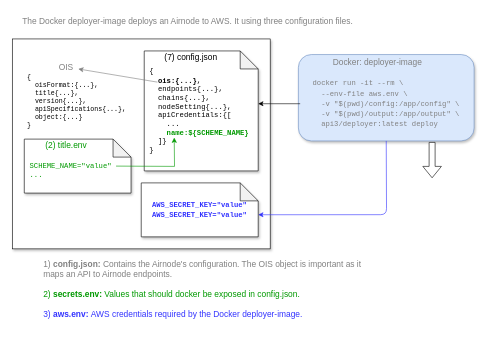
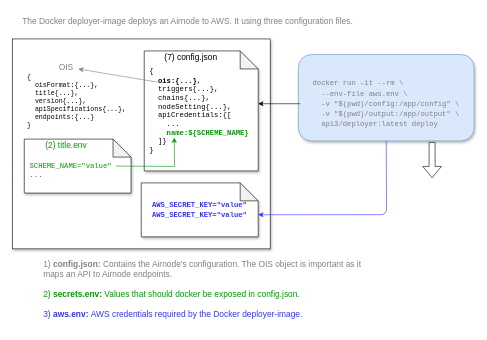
- <mxCell id="11" value="&lt;font style=&quot;font-size: 14px&quot; color=&quot;#808080&quot;&gt;Docker: deployer-image&lt;/font&gt;" style="text;html=1;strokeColor=none;fillColor=none;align=center;verticalAlign=middle;whiteSpace=wrap;rounded=0;shadow=1;fontSize=11;fontColor=#009900;" parent="1" vertex="1"><mxGeometry x="519" y="92.5" width="220" height="20" as="geometry" /></mxCell>
- <mxCell id="14" value="&lt;div style=&quot;text-align: left ; font-size: 14px&quot;&gt;&lt;span style=&quot;font-size: 11px ; font-family: &amp;#34;courier new&amp;#34;&quot;&gt;&amp;nbsp; &amp;nbsp; &amp;nbsp; &amp;nbsp; &lt;/span&gt;&lt;span&gt;&lt;font color=&quot;#808080&quot;&gt;OIS&lt;/font&gt;&lt;/span&gt;&lt;/div&gt;&lt;div style=&quot;font-size: 11px ; text-align: left&quot;&gt;&lt;span style=&quot;font-family: &amp;#34;courier new&amp;#34;&quot;&gt;{&lt;/span&gt;&lt;/div&gt;&lt;div style=&quot;font-size: 11px ; text-align: left&quot;&gt;&lt;span style=&quot;font-family: &amp;#34;courier new&amp;#34;&quot;&gt;&amp;nbsp; oisFormat:{...},&lt;/span&gt;&lt;/div&gt;&lt;font face=&quot;Courier New&quot; style=&quot;font-size: 11px ; text-align: left&quot;&gt;&lt;div&gt;&amp;nbsp; title{...},&lt;/div&gt;&lt;div&gt;&amp;nbsp; version{...},&lt;/div&gt;&lt;div&gt;&amp;nbsp; apiSpecifications{...},&lt;/div&gt;&lt;div&gt;&amp;nbsp; object:{...}&lt;/div&gt;&lt;div&gt;}&lt;/div&gt;&lt;/font&gt;" style="text;html=1;strokeColor=none;fillColor=none;align=center;verticalAlign=middle;whiteSpace=wrap;rounded=0;shadow=1;sketch=0;" vertex="1" parent="1"><mxGeometry x="40" y="104" width="175" height="110" as="geometry" /></mxCell>
+ <mxCell id="14" value="&lt;div style=&quot;text-align: left ; font-size: 14px&quot;&gt;&lt;span style=&quot;font-size: 11px ; font-family: &amp;#34;courier new&amp;#34;&quot;&gt;&amp;nbsp; &amp;nbsp; &amp;nbsp; &amp;nbsp; &lt;/span&gt;&lt;span&gt;&lt;font color=&quot;#808080&quot;&gt;OIS&lt;/font&gt;&lt;/span&gt;&lt;/div&gt;&lt;div style=&quot;font-size: 11px ; text-align: left&quot;&gt;&lt;span style=&quot;font-family: &amp;#34;courier new&amp;#34;&quot;&gt;{&lt;/span&gt;&lt;/div&gt;&lt;div style=&quot;font-size: 11px ; text-align: left&quot;&gt;&lt;span style=&quot;font-family: &amp;#34;courier new&amp;#34;&quot;&gt;&amp;nbsp; oisFormat:{...},&lt;/span&gt;&lt;/div&gt;&lt;font face=&quot;Courier New&quot; style=&quot;font-size: 11px ; text-align: left&quot;&gt;&lt;div&gt;&amp;nbsp; title{...},&lt;/div&gt;&lt;div&gt;&amp;nbsp; version{...},&lt;/div&gt;&lt;div&gt;&amp;nbsp; apiSpecifications{...},&lt;/div&gt;&lt;div&gt;&amp;nbsp; endpoints:{...}&lt;/div&gt;&lt;div&gt;}&lt;/div&gt;&lt;/font&gt;" style="text;html=1;strokeColor=none;fillColor=none;align=center;verticalAlign=middle;whiteSpace=wrap;rounded=0;shadow=1;sketch=0;" vertex="1" parent="1"><mxGeometry x="40" y="104" width="175" height="110" as="geometry" /></mxCell>
- <mxCell id="7" value="&lt;div style=&quot;font-size: 12px&quot;&gt;&lt;span style=&quot;font-family: &amp;#34;courier new&amp;#34;&quot;&gt;&lt;font style=&quot;font-size: 12px&quot;&gt;{&lt;/font&gt;&lt;/span&gt;&lt;/div&gt;&lt;div style=&quot;font-size: 12px&quot;&gt;&lt;font style=&quot;font-size: 12px&quot;&gt;&lt;span style=&quot;font-family: &amp;#34;courier new&amp;#34;&quot;&gt;&amp;nbsp; &lt;b&gt;ois:{...&lt;/b&gt;&lt;/span&gt;&lt;span style=&quot;font-family: &amp;#34;courier new&amp;#34;&quot;&gt;&lt;b&gt;}&lt;/b&gt;,&lt;/span&gt;&lt;/font&gt;&lt;/div&gt;&lt;font&gt;&lt;font face=&quot;Courier New&quot;&gt;&lt;div style=&quot;font-size: 12px&quot;&gt;&amp;nbsp; endpoints{...},&lt;/div&gt;&lt;div style=&quot;font-size: 12px&quot;&gt;&amp;nbsp; chains{...},&lt;/div&gt;&lt;div style=&quot;font-size: 12px&quot;&gt;&amp;nbsp; nodeSetting{...},&lt;/div&gt;&lt;div&gt;&lt;span style=&quot;font-size: 12px&quot;&gt;&amp;nbsp;&amp;nbsp;&lt;/span&gt;&lt;font style=&quot;font-size: 12px&quot;&gt;apiCredentials&lt;/font&gt;&lt;span style=&quot;font-size: 12px&quot;&gt;:{[&lt;/span&gt;&lt;/div&gt;&lt;div style=&quot;font-size: 12px&quot;&gt;&amp;nbsp; &amp;nbsp; ...&lt;/div&gt;&lt;div style=&quot;font-size: 12px&quot;&gt;&amp;nbsp; &amp;nbsp; &lt;font color=&quot;#009900&quot; style=&quot;font-size: 12px&quot;&gt;&lt;b&gt;name:${&lt;/b&gt;&lt;/font&gt;&lt;font color=&quot;#009900&quot; style=&quot;font-size: 12px&quot;&gt;&lt;span style=&quot;background-color: transparent&quot;&gt;&lt;b&gt;SCHEME_NAME&lt;/b&gt;&lt;/span&gt;&lt;span style=&quot;font-weight: bold&quot;&gt;}&lt;/span&gt;&lt;/font&gt;&lt;/div&gt;&lt;/font&gt;&lt;font style=&quot;font-size: 12px&quot; face=&quot;Courier New&quot;&gt;&lt;div&gt;&amp;nbsp; ]}&amp;nbsp; &amp;nbsp;&lt;/div&gt;&lt;div&gt;}&lt;/div&gt;&lt;div&gt;&lt;br&gt;&lt;/div&gt;&lt;/font&gt;&lt;/font&gt;" style="text;html=1;strokeColor=none;fillColor=none;align=left;verticalAlign=middle;whiteSpace=wrap;rounded=0;shadow=1;fontSize=11;" parent="1" vertex="1"><mxGeometry x="247" y="104" width="171" height="174.5" as="geometry" /></mxCell>
+ <mxCell id="7" value="&lt;div style=&quot;font-size: 12px&quot;&gt;&lt;span style=&quot;font-family: &amp;#34;courier new&amp;#34;&quot;&gt;&lt;font style=&quot;font-size: 12px&quot;&gt;{&lt;/font&gt;&lt;/span&gt;&lt;/div&gt;&lt;div style=&quot;font-size: 12px&quot;&gt;&lt;font style=&quot;font-size: 12px&quot;&gt;&lt;span style=&quot;font-family: &amp;#34;courier new&amp;#34;&quot;&gt;&amp;nbsp; &lt;b&gt;ois:{...&lt;/b&gt;&lt;/span&gt;&lt;span style=&quot;font-family: &amp;#34;courier new&amp;#34;&quot;&gt;&lt;b&gt;}&lt;/b&gt;,&lt;/span&gt;&lt;/font&gt;&lt;/div&gt;&lt;font&gt;&lt;font face=&quot;Courier New&quot;&gt;&lt;div style=&quot;font-size: 12px&quot;&gt;&amp;nbsp; triggers{...},&lt;/div&gt;&lt;div style=&quot;font-size: 12px&quot;&gt;&amp;nbsp; chains{...},&lt;/div&gt;&lt;div style=&quot;font-size: 12px&quot;&gt;&amp;nbsp; nodeSetting{...},&lt;/div&gt;&lt;div&gt;&lt;span style=&quot;font-size: 12px&quot;&gt;&amp;nbsp;&amp;nbsp;&lt;/span&gt;&lt;font style=&quot;font-size: 12px&quot;&gt;apiCredentials&lt;/font&gt;&lt;span style=&quot;font-size: 12px&quot;&gt;:{[&lt;/span&gt;&lt;/div&gt;&lt;div style=&quot;font-size: 12px&quot;&gt;&amp;nbsp; &amp;nbsp; ...&lt;/div&gt;&lt;div style=&quot;font-size: 12px&quot;&gt;&amp;nbsp; &amp;nbsp; &lt;font color=&quot;#009900&quot; style=&quot;font-size: 12px&quot;&gt;&lt;b&gt;name:${&lt;/b&gt;&lt;/font&gt;&lt;font color=&quot;#009900&quot; style=&quot;font-size: 12px&quot;&gt;&lt;span style=&quot;background-color: transparent&quot;&gt;&lt;b&gt;SCHEME_NAME&lt;/b&gt;&lt;/span&gt;&lt;span style=&quot;font-weight: bold&quot;&gt;}&lt;/span&gt;&lt;/font&gt;&lt;/div&gt;&lt;/font&gt;&lt;font style=&quot;font-size: 12px&quot; face=&quot;Courier New&quot;&gt;&lt;div&gt;&amp;nbsp; ]}&amp;nbsp; &amp;nbsp;&lt;/div&gt;&lt;div&gt;}&lt;/div&gt;&lt;div&gt;&lt;br&gt;&lt;/div&gt;&lt;/font&gt;&lt;/font&gt;" style="text;html=1;strokeColor=none;fillColor=none;align=left;verticalAlign=middle;whiteSpace=wrap;rounded=0;shadow=1;fontSize=11;" parent="1" vertex="1"><mxGeometry x="247" y="104" width="171" height="174.5" as="geometry" /></mxCell>
